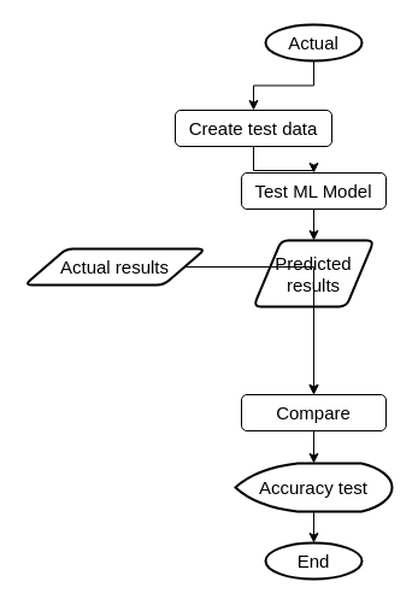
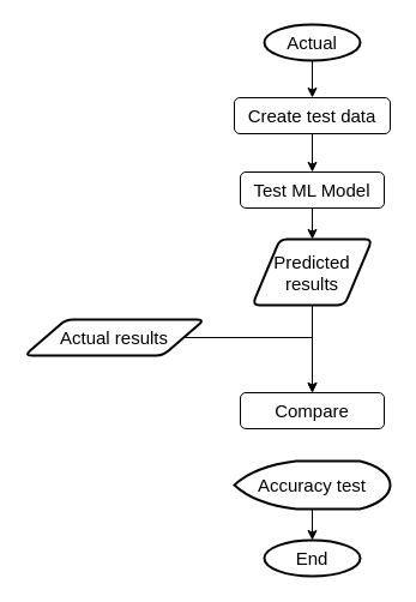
- <mxCell id="16" value="Create test data" style="rounded=1;whiteSpace=wrap;html=1;fontSize=15;glass=0;strokeWidth=1;shadow=0;labelBorderColor=none;" parent="1" vertex="1"><mxGeometry x="145" y="91" width="130" height="30" as="geometry" /></mxCell>
+ <mxCell id="16" value="Create test data" style="rounded=1;whiteSpace=wrap;html=1;fontSize=15;glass=0;strokeWidth=1;shadow=0;labelBorderColor=none;" parent="1" vertex="1"><mxGeometry x="195" y="81" width="130" height="30" as="geometry" /></mxCell>
- <mxCell id="10" value="Actual results" style="shape=parallelogram;html=1;strokeWidth=2;perimeter=parallelogramPerimeter;whiteSpace=wrap;rounded=1;arcSize=12;size=0.23;fontSize=15;labelBorderColor=none;" parent="1" vertex="1"><mxGeometry x="20" y="206" width="150" height="30" as="geometry" /></mxCell>
+ <mxCell id="10" value="Actual results" style="shape=parallelogram;html=1;strokeWidth=2;perimeter=parallelogramPerimeter;whiteSpace=wrap;rounded=1;arcSize=12;size=0.23;fontSize=15;labelBorderColor=none;" parent="1" vertex="1"><mxGeometry x="20" y="266" width="150" height="30" as="geometry" /></mxCell>
- <mxCell id="11" value="" style="edgeStyle=orthogonalEdgeStyle;rounded=0;orthogonalLoop=1;jettySize=auto;html=1;fontSize=15;labelBorderColor=none;" edge="1" parent="1" source="12" target="14"><mxGeometry relative="1" as="geometry" /></mxCell>
